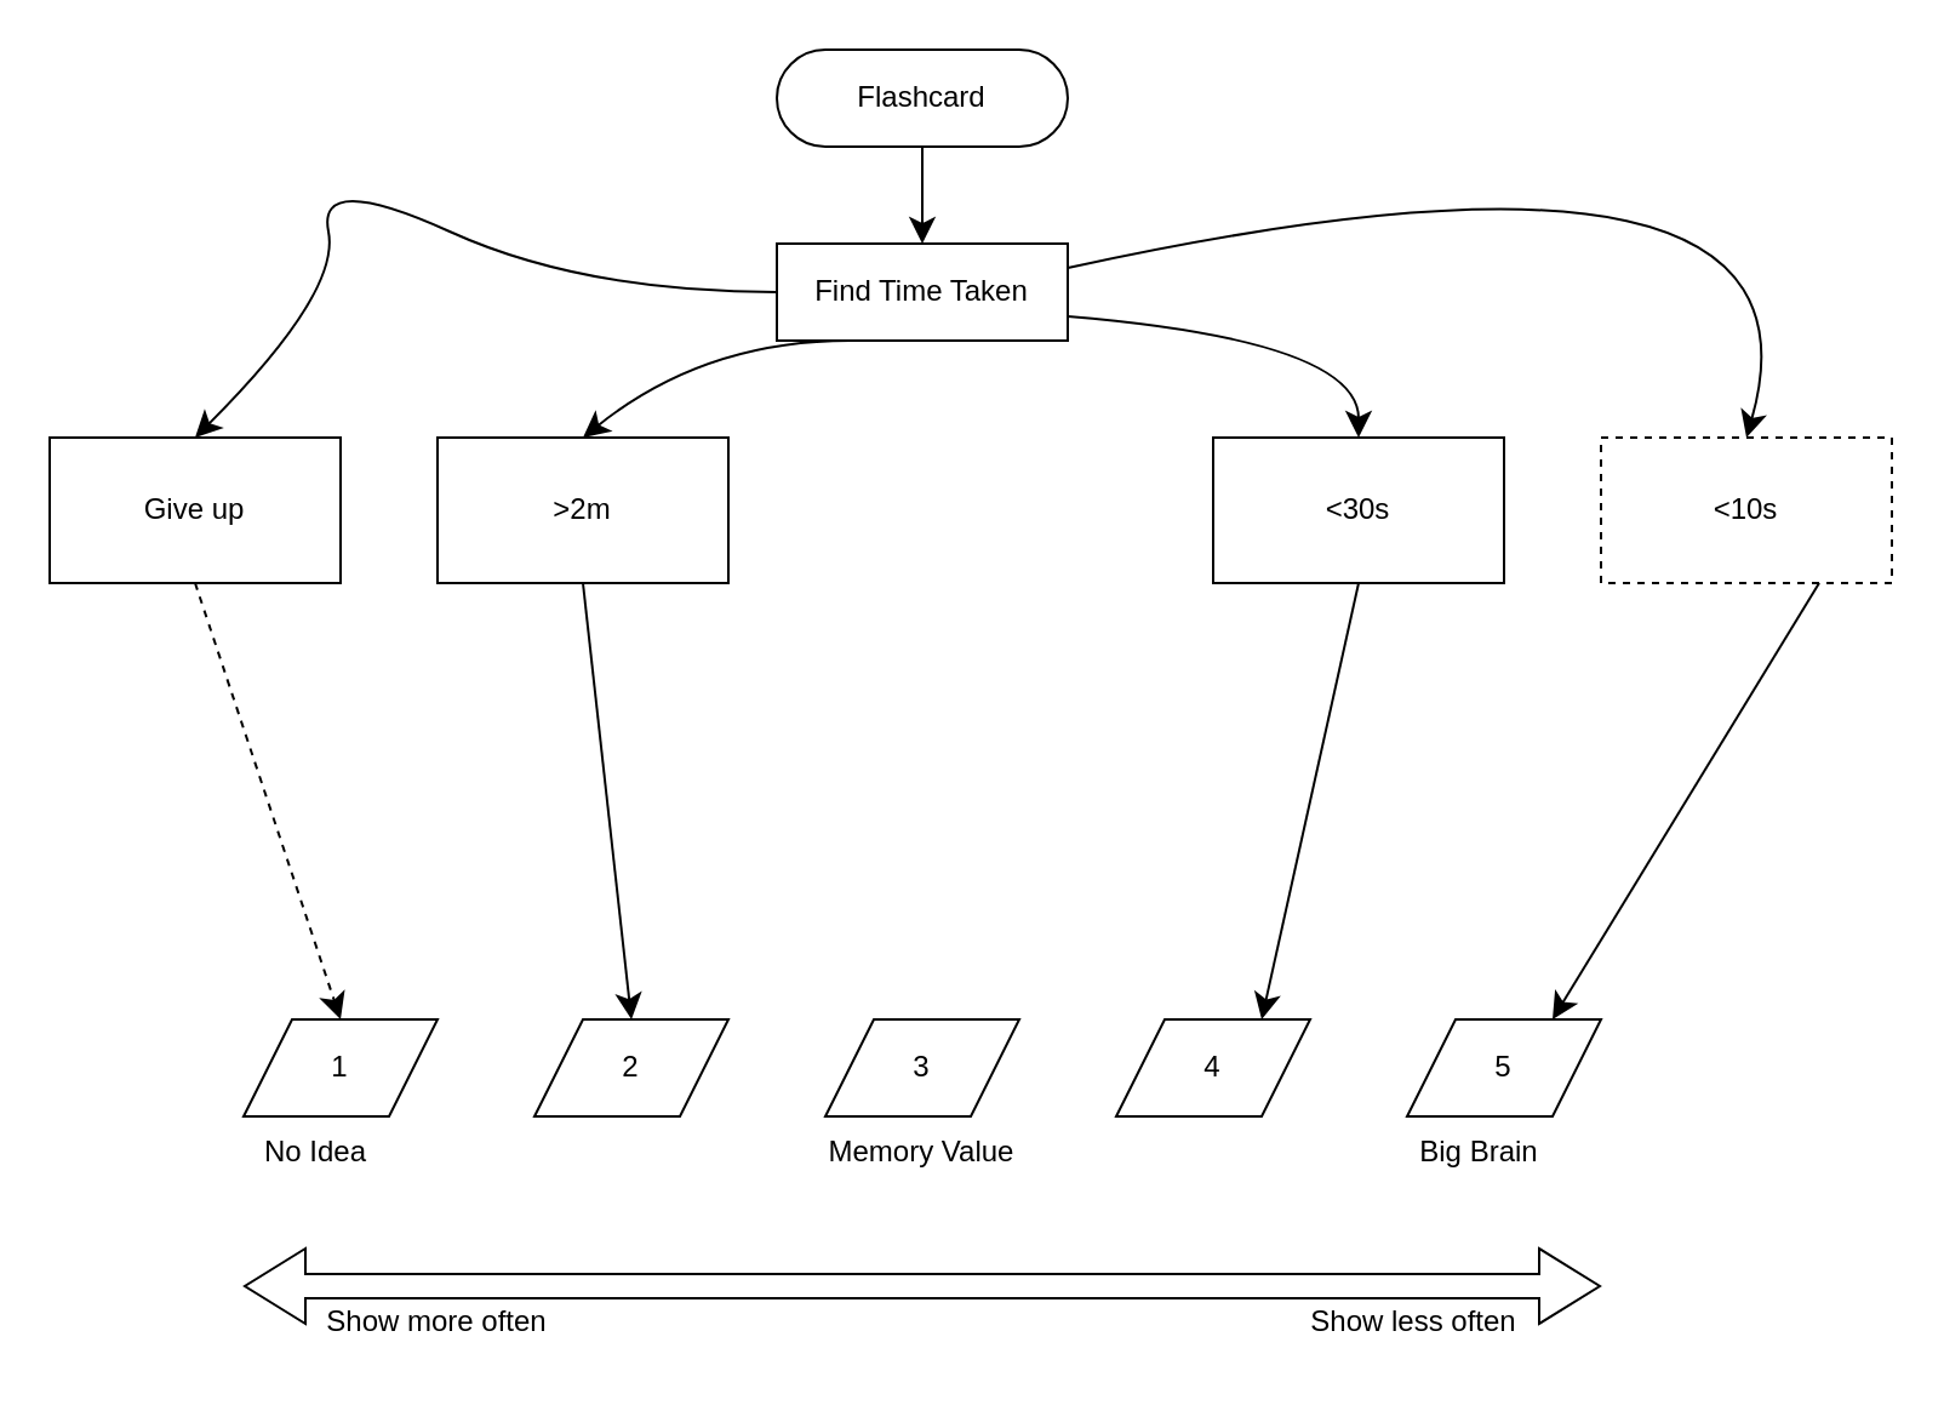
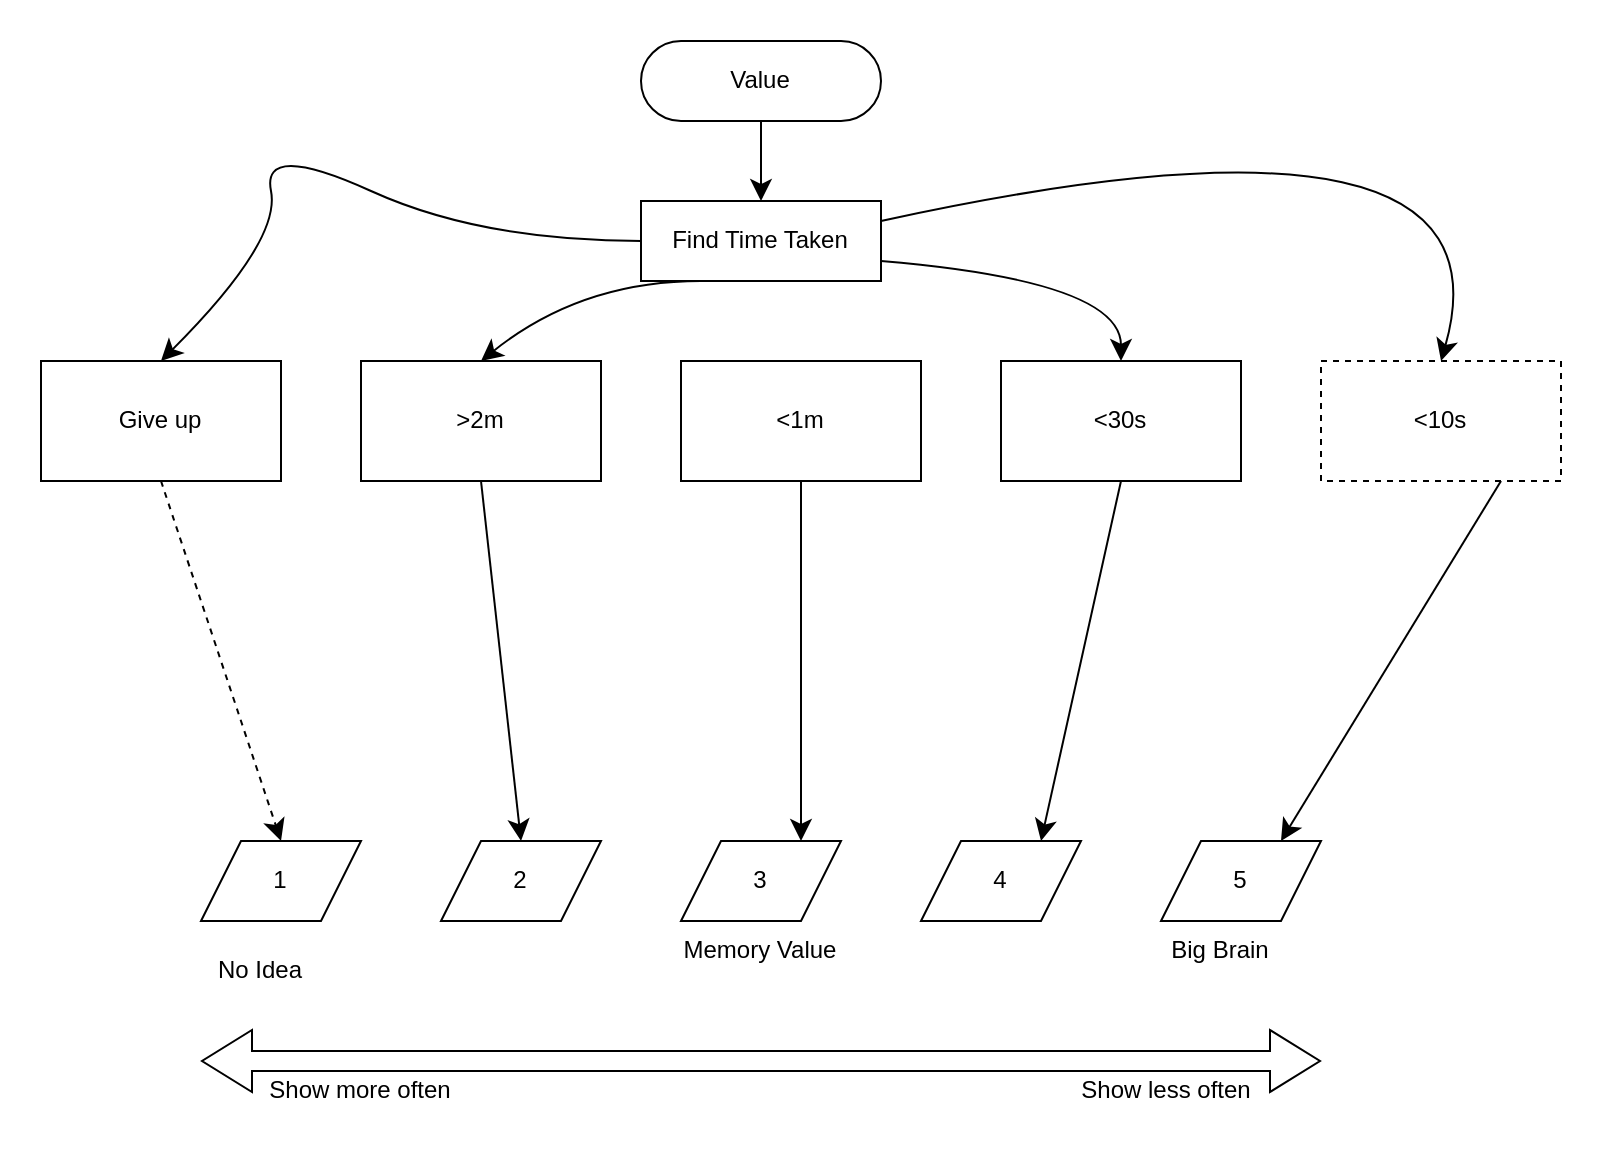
- <mxCell id="11" value="Flashcard" style="rounded=1;whiteSpace=wrap;html=1;arcSize=50;" vertex="1" parent="1"><mxGeometry x="320" y="20" width="120" height="40" as="geometry" /></mxCell>
+ <mxCell id="11" value="Value" style="rounded=1;whiteSpace=wrap;html=1;arcSize=50;" vertex="1" parent="1"><mxGeometry x="320" y="20" width="120" height="40" as="geometry" /></mxCell>
+ <mxCell id="22" value="&amp;lt;1m" style="rounded=0;whiteSpace=wrap;html=1;" vertex="1" parent="1"><mxGeometry x="340" y="180" width="120" height="60" as="geometry" /></mxCell>
+ <mxCell id="21" style="edgeStyle=none;curved=1;rounded=0;orthogonalLoop=1;jettySize=auto;html=1;exitX=0.5;exitY=1;exitDx=0;exitDy=0;entryX=0.75;entryY=0;entryDx=0;entryDy=0;fontSize=12;startSize=8;endSize=8;" edge="1" parent="1" source="22" target="4"><mxGeometry relative="1" as="geometry" /></mxCell>
- <mxCell id="9" value="No Idea" style="text;html=1;align=center;verticalAlign=middle;whiteSpace=wrap;rounded=0;" vertex="1" parent="1"><mxGeometry x="100" y="460" width="60" height="30" as="geometry" /></mxCell>
+ <mxCell id="9" value="No Idea" style="text;html=1;align=center;verticalAlign=middle;whiteSpace=wrap;rounded=0;" vertex="1" parent="1"><mxGeometry x="100" y="470" width="60" height="30" as="geometry" /></mxCell>
